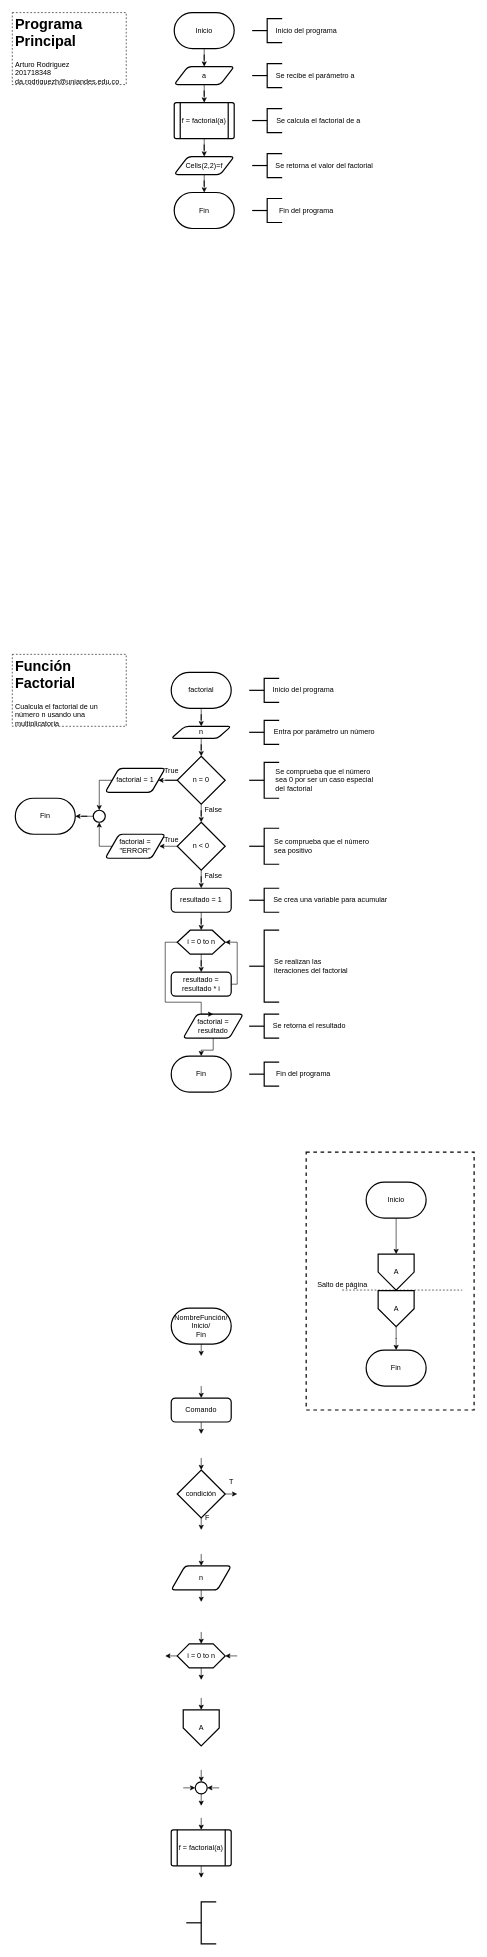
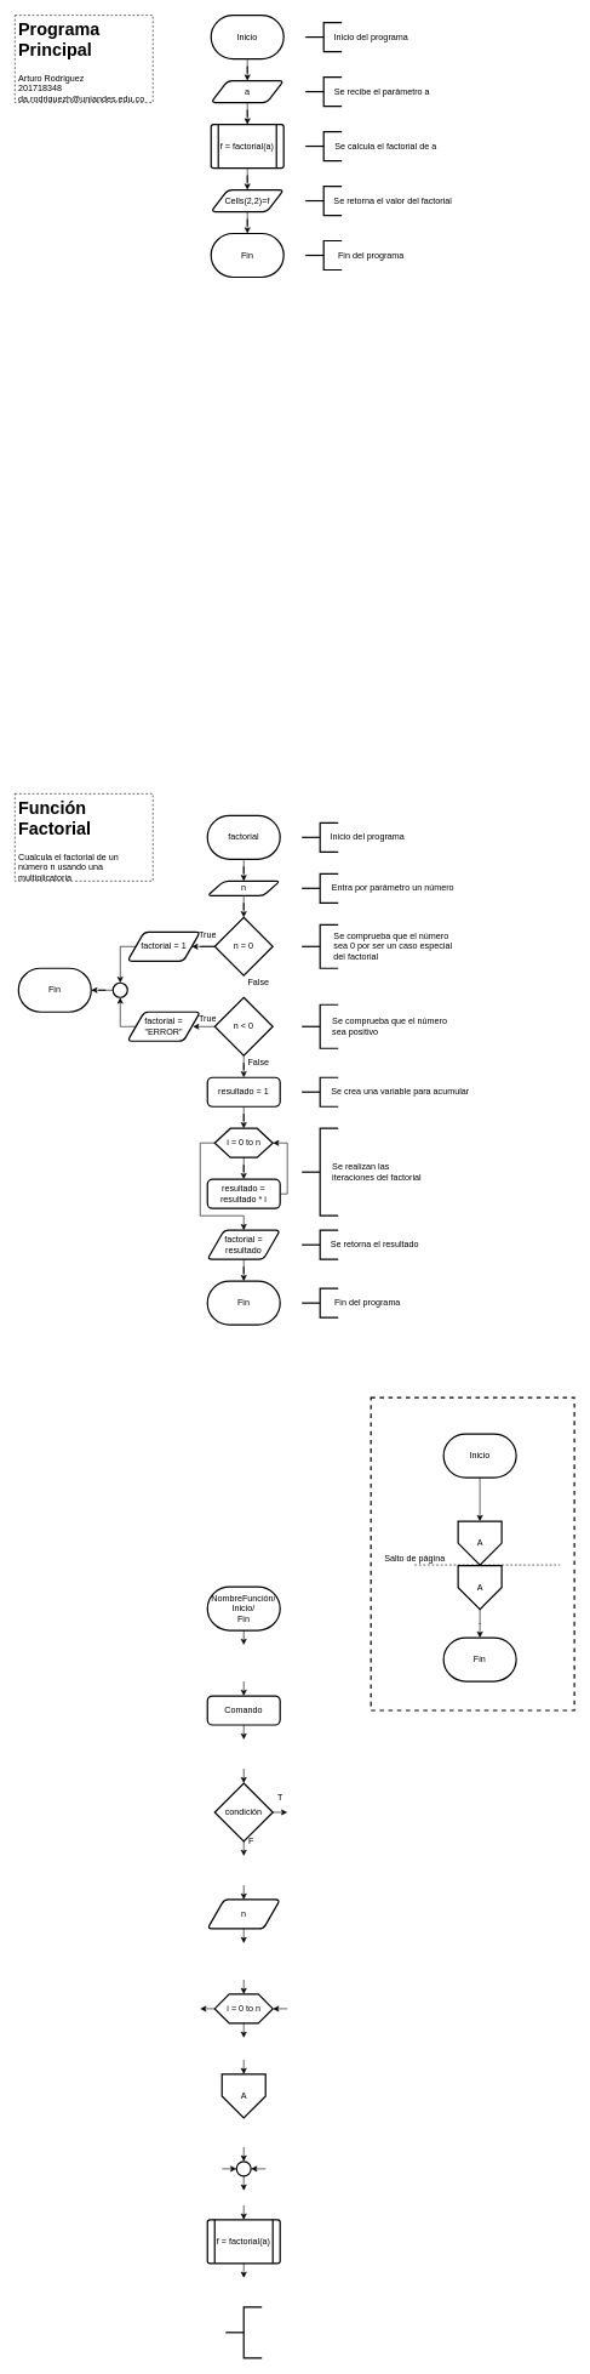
- <mxCell id="14" value="" style="edgeStyle=orthogonalEdgeStyle;rounded=0;orthogonalLoop=1;jettySize=auto;html=1;" edge="1" parent="1" source="15" target="25"><mxGeometry relative="1" as="geometry" /></mxCell>
- <mxCell id="42" value="factorial = resultado" style="shape=parallelogram;html=1;strokeWidth=2;perimeter=parallelogramPerimeter;whiteSpace=wrap;rounded=1;arcSize=12;size=0.23;fillColor=none;" vertex="1" parent="1"><mxGeometry x="305" y="1690" width="100" height="40" as="geometry" /></mxCell>
+ <mxCell id="42" value="factorial = resultado" style="shape=parallelogram;html=1;strokeWidth=2;perimeter=parallelogramPerimeter;whiteSpace=wrap;rounded=1;arcSize=12;size=0.23;fillColor=none;" vertex="1" parent="1"><mxGeometry x="285" y="1690" width="100" height="40" as="geometry" /></mxCell>
